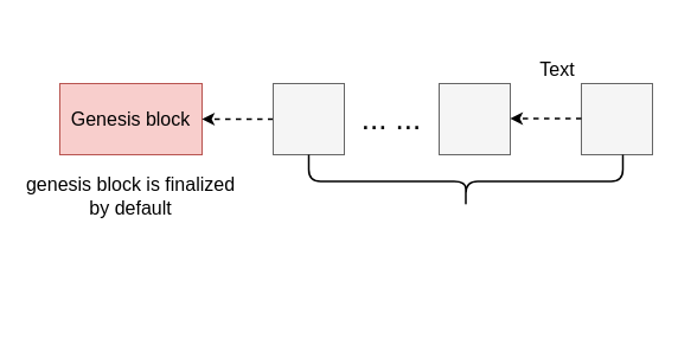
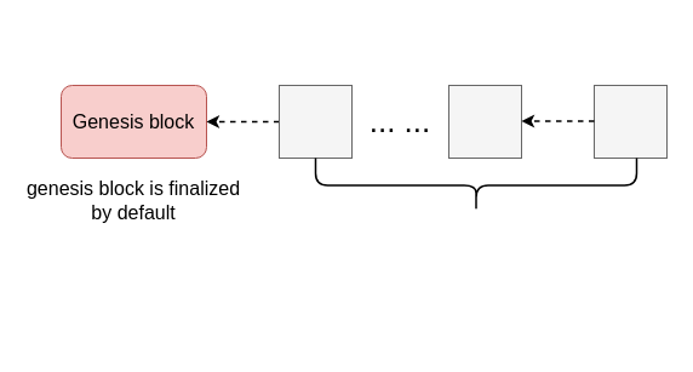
- <mxCell id="11" value="&lt;font style=&quot;font-size: 16px;&quot;&gt;Text&lt;/font&gt;" style="text;html=1;strokeColor=none;fillColor=none;align=center;verticalAlign=middle;whiteSpace=wrap;rounded=0;strokeWidth=1.5;fontSize=26;" vertex="1" parent="1"><mxGeometry x="440" y="40" width="60" height="30" as="geometry" /></mxCell>
- <mxCell id="2" value="&lt;font style=&quot;font-size: 16px;&quot;&gt;Genesis block&lt;/font&gt;" style="whiteSpace=wrap;html=1;fillColor=#f8cecc;strokeColor=#b85450;rounded=0;" vertex="1" parent="1"><mxGeometry y="70" width="120" height="60" as="geometry" x="50" /></mxCell>
+ <mxCell id="2" value="&lt;font style=&quot;font-size: 16px;&quot;&gt;Genesis block&lt;/font&gt;" style="rounded=1;whiteSpace=wrap;html=1;fillColor=#f8cecc;strokeColor=#b85450;" vertex="1" parent="1"><mxGeometry y="70" width="120" height="60" as="geometry" x="50" /></mxCell>
